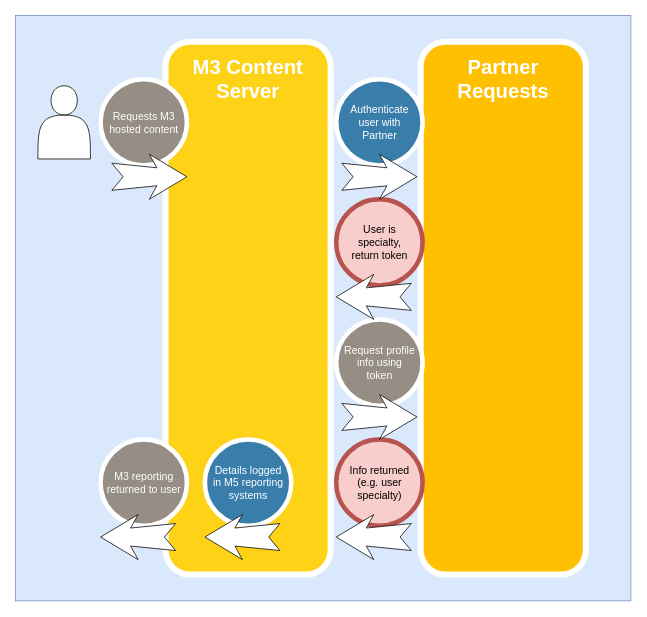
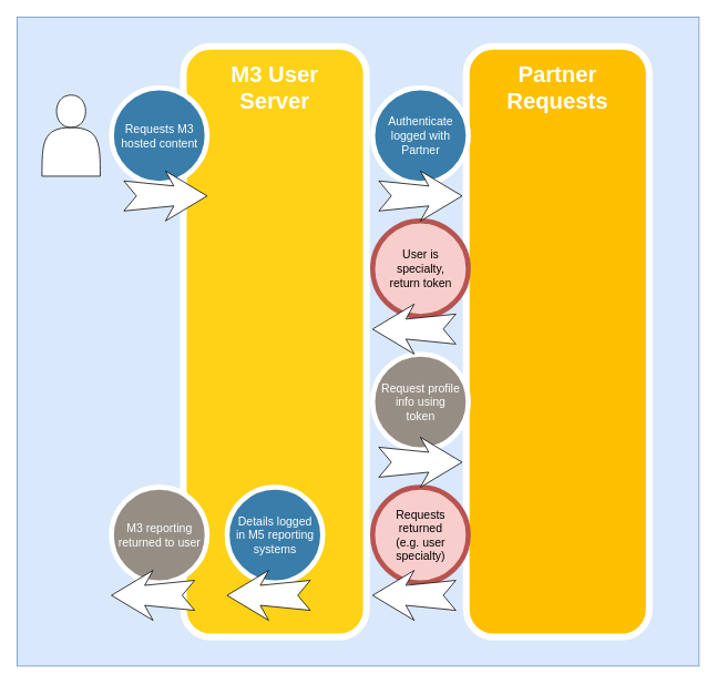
- <mxCell id="4" value="M3 Content &lt;br&gt;Server" style="text;html=1;strokeColor=none;fillColor=none;align=center;verticalAlign=middle;whiteSpace=wrap;rounded=0;shadow=0;fontSize=27;fontColor=#FFFFFF;fontStyle=1" parent="1" vertex="1"><mxGeometry x="190" y="75" width="280" height="60" as="geometry" /></mxCell>
+ <mxCell id="4" value="M3 User &lt;br&gt;Server" style="text;html=1;strokeColor=none;fillColor=none;align=center;verticalAlign=middle;whiteSpace=wrap;rounded=0;shadow=0;fontSize=27;fontColor=#FFFFFF;fontStyle=1" parent="1" vertex="1"><mxGeometry x="190" y="75" width="280" height="60" as="geometry" /></mxCell>
- <mxCell id="5" value="Requests M3 hosted content" style="ellipse;whiteSpace=wrap;html=1;rounded=0;shadow=0;strokeWidth=6;fontSize=14;align=center;strokeColor=#FFFFFF;fontColor=#FFFFFF;fillColor=#968E85;" parent="1" vertex="1"><mxGeometry x="133.5" y="105" width="115" height="115" as="geometry" /></mxCell>
+ <mxCell id="5" value="Requests M3 hosted content" style="ellipse;whiteSpace=wrap;html=1;rounded=0;shadow=0;strokeWidth=6;fontSize=14;align=center;strokeColor=#FFFFFF;fontColor=#FFFFFF;fillColor=#397daa;" parent="1" vertex="1"><mxGeometry x="133.5" y="105" width="115" height="115" as="geometry" /></mxCell>
- <mxCell id="8" value="Authenticate user with Partner" style="ellipse;whiteSpace=wrap;html=1;rounded=0;shadow=0;strokeWidth=6;fontSize=14;align=center;fillColor=#397DAA;strokeColor=#FFFFFF;fontColor=#FFFFFF;fillOpacity=100;labelPadding=0;spacing=10;" parent="1" vertex="1"><mxGeometry x="447.5" y="105" width="115" height="115" as="geometry" /></mxCell>
+ <mxCell id="8" value="Authenticate logged with Partner" style="ellipse;whiteSpace=wrap;html=1;rounded=0;shadow=0;strokeWidth=6;fontSize=14;align=center;fillColor=#397DAA;strokeColor=#FFFFFF;fontColor=#FFFFFF;fillOpacity=100;labelPadding=0;spacing=10;" parent="1" vertex="1"><mxGeometry x="447.5" y="105" width="115" height="115" as="geometry" /></mxCell>
- <mxCell id="13" value="Info returned &lt;br&gt;(e.g. user specialty)" style="ellipse;whiteSpace=wrap;html=1;rounded=0;shadow=0;strokeWidth=6;fontSize=14;align=center;fillColor=#f8cecc;strokeColor=#b85450;labelPadding=0;" vertex="1" parent="1"><mxGeometry x="447.5" y="585" width="115" height="115" as="geometry" /></mxCell>
+ <mxCell id="13" value="Requests returned &lt;br&gt;(e.g. user specialty)" style="ellipse;whiteSpace=wrap;html=1;rounded=0;shadow=0;strokeWidth=6;fontSize=14;align=center;fillColor=#f8cecc;strokeColor=#b85450;labelPadding=0;" vertex="1" parent="1"><mxGeometry x="447.5" y="585" width="115" height="115" as="geometry" /></mxCell>
